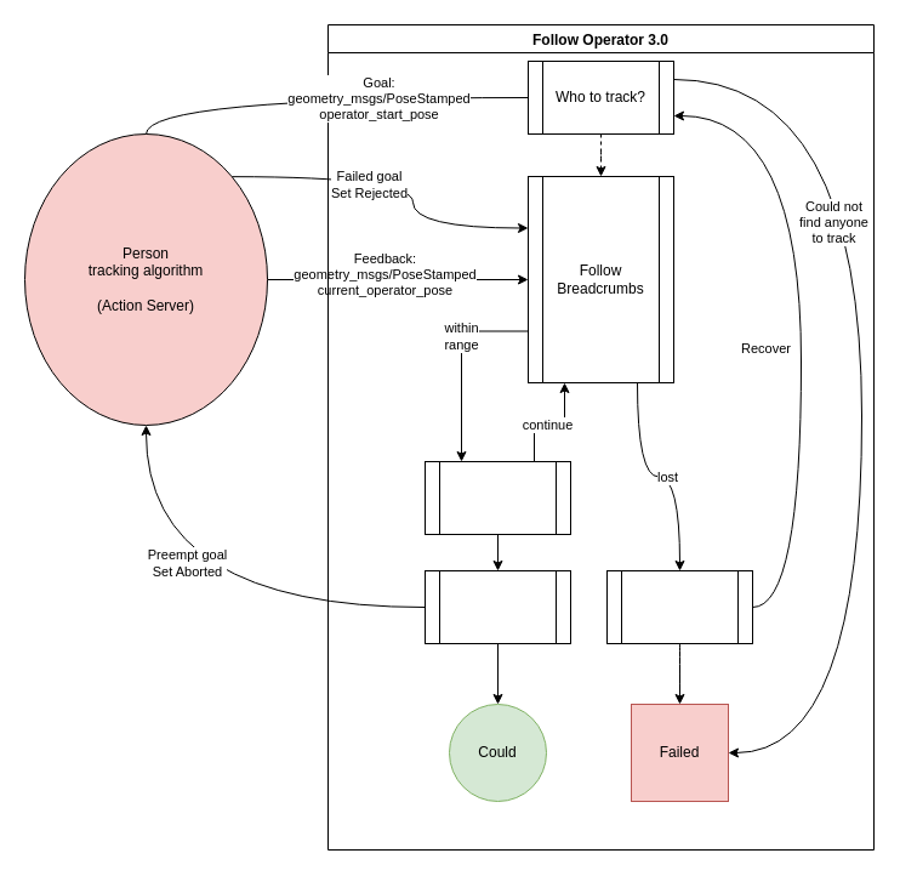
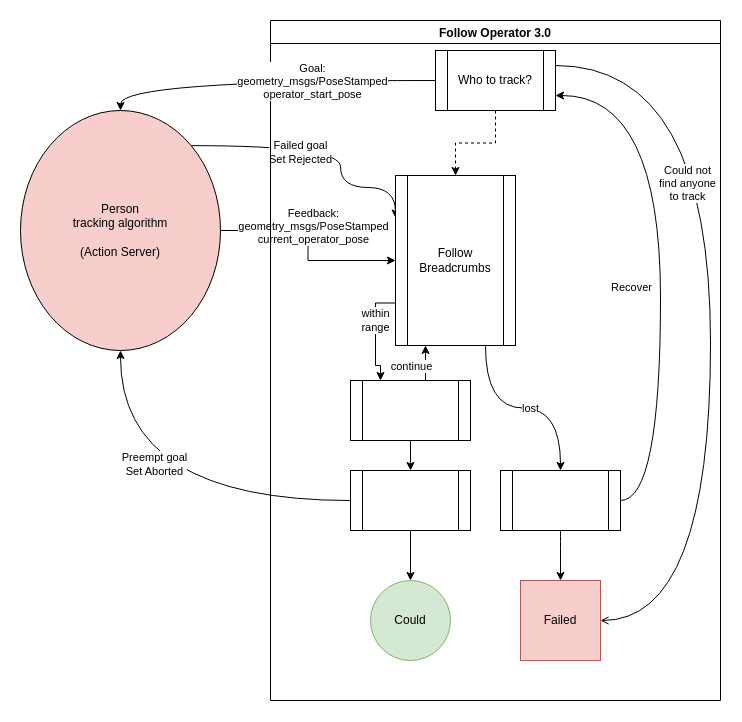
- <mxCell id="29" style="edgeStyle=orthogonalEdgeStyle;orthogonalLoop=1;jettySize=auto;html=1;entryX=0.5;entryY=0;entryDx=0;entryDy=0;curved=1;exitX=0;exitY=0.5;exitDx=0;exitDy=0;endArrow=none;" edge="1" parent="1" source="11" target="6"><mxGeometry relative="1" as="geometry"><mxPoint x="440" y="80" as="sourcePoint" /><Array as="points"><mxPoint x="120" y="80" /></Array></mxGeometry></mxCell>
+ <mxCell id="29" style="edgeStyle=orthogonalEdgeStyle;orthogonalLoop=1;jettySize=auto;html=1;entryX=0.5;entryY=0;entryDx=0;entryDy=0;curved=1;exitX=0;exitY=0.5;exitDx=0;exitDy=0;" edge="1" parent="1" source="11" target="6"><mxGeometry relative="1" as="geometry"><mxPoint x="440" y="80" as="sourcePoint" /><Array as="points"><mxPoint x="120" y="80" /></Array></mxGeometry></mxCell>
- <mxCell id="16" value="Follow Breadcrumbs" style="shape=process;whiteSpace=wrap;html=1;backgroundOutline=1;labelBackgroundColor=default;" vertex="1" parent="7"><mxGeometry x="165" y="125" width="120" height="170" as="geometry" /></mxCell>
+ <mxCell id="16" value="Follow Breadcrumbs" style="shape=process;whiteSpace=wrap;html=1;backgroundOutline=1;labelBackgroundColor=default;" vertex="1" parent="7"><mxGeometry x="125" y="155" width="120" height="170" as="geometry" /></mxCell>
- <mxCell id="9" style="edgeStyle=orthogonalEdgeStyle;curved=1;orthogonalLoop=1;jettySize=auto;html=1;exitX=1;exitY=0.25;exitDx=0;exitDy=0;entryX=1;entryY=0.5;entryDx=0;entryDy=0;" edge="1" parent="7" source="11" target="23"><mxGeometry relative="1" as="geometry"><Array as="points"><mxPoint x="440" y="45" /><mxPoint x="440" y="600" /></Array></mxGeometry></mxCell>
+ <mxCell id="9" style="edgeStyle=orthogonalEdgeStyle;curved=1;orthogonalLoop=1;jettySize=auto;html=1;exitX=1;exitY=0.25;exitDx=0;exitDy=0;entryX=1;entryY=0.5;entryDx=0;entryDy=0;endArrow=open;" edge="1" parent="7" source="11" target="23"><mxGeometry relative="1" as="geometry"><Array as="points"><mxPoint x="440" y="45" /><mxPoint x="440" y="600" /></Array></mxGeometry></mxCell>
